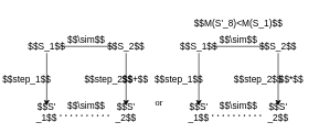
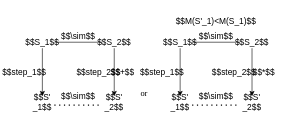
- <mxCell id="29" value="&lt;font face=&quot;Helvetica&quot; style=&quot;font-size: 14px;&quot;&gt;$$M(S'_8)&amp;lt;M(S_1)$$&lt;/font&gt;" style="text;html=1;strokeColor=none;fillColor=none;align=center;verticalAlign=middle;whiteSpace=wrap;rounded=0;fontSize=14;fontFamily=Times New Roman;" parent="1" vertex="1"><mxGeometry x="265" y="20" width="190" height="30" as="geometry" /></mxCell>
+ <mxCell id="29" value="&lt;font face=&quot;Helvetica&quot; style=&quot;font-size: 14px;&quot;&gt;$$M(S'_1)&amp;lt;M(S_1)$$&lt;/font&gt;" style="text;html=1;strokeColor=none;fillColor=none;align=center;verticalAlign=middle;whiteSpace=wrap;rounded=0;fontSize=14;fontFamily=Times New Roman;" parent="1" vertex="1"><mxGeometry x="265" y="20" width="190" height="30" as="geometry" /></mxCell>
